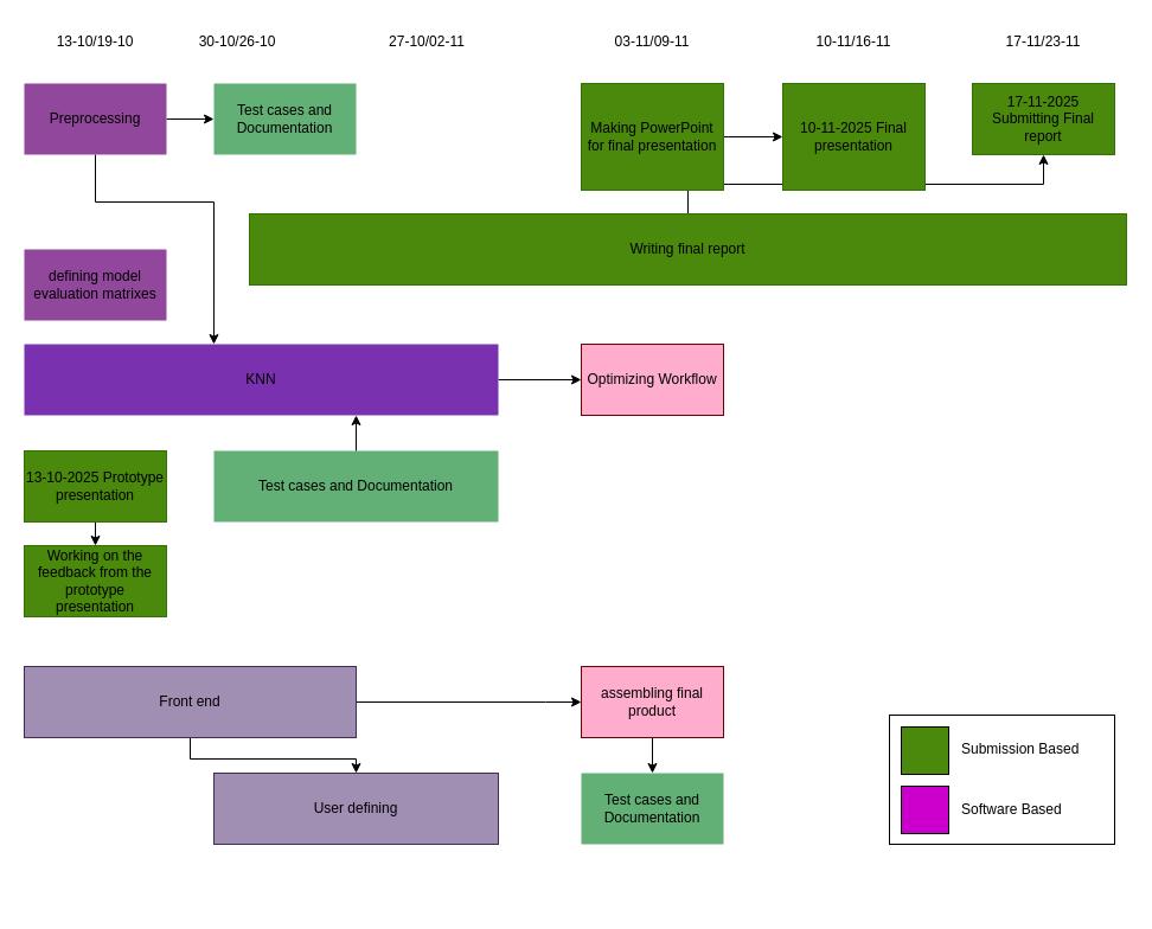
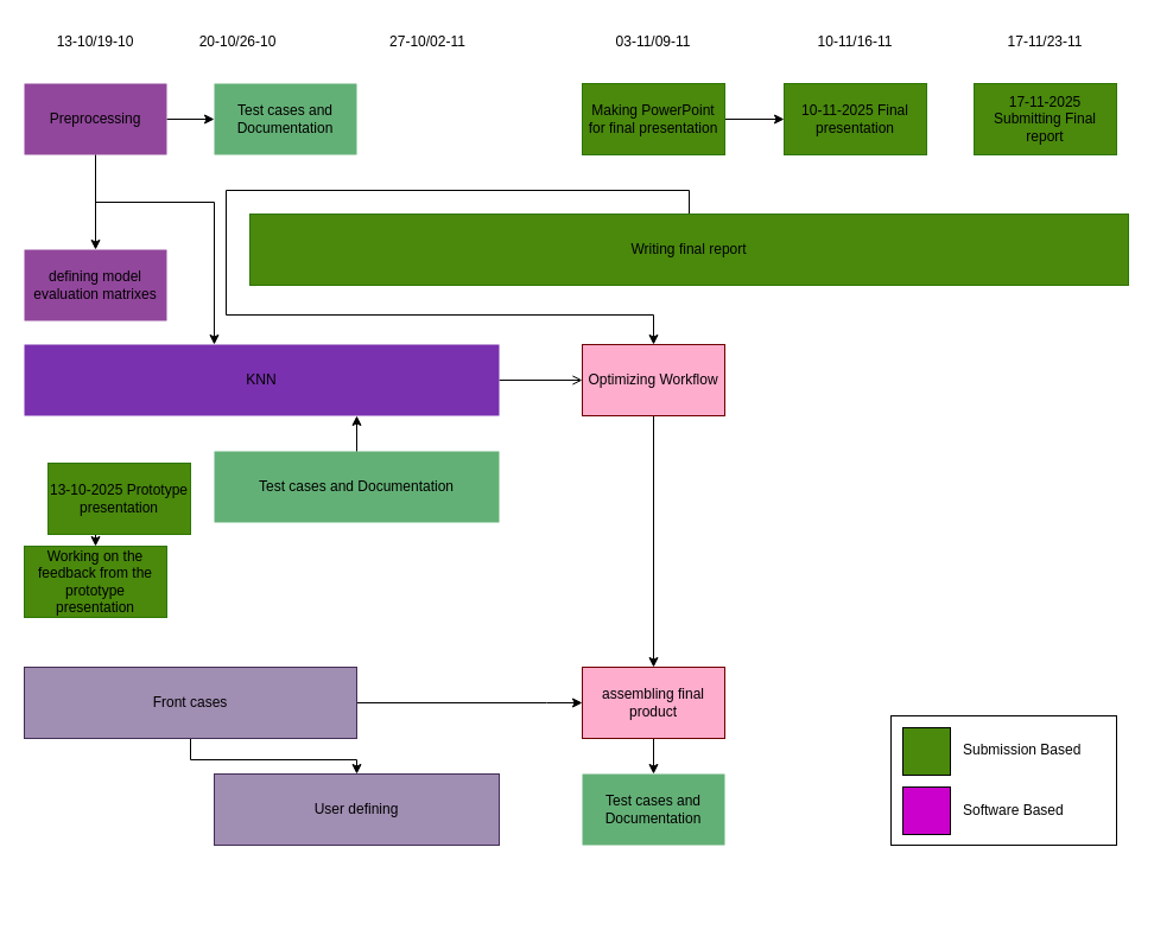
- <mxCell id="30" value="30-10/26-10" style="text;html=1;align=center;verticalAlign=middle;whiteSpace=wrap;rounded=0;fontColor=light-dark(#000000,#000000);labelBackgroundColor=none;" parent="1" vertex="1"><mxGeometry x="140" y="20" width="120" height="30" as="geometry" /></mxCell>
+ <mxCell id="30" value="20-10/26-10" style="text;html=1;align=center;verticalAlign=middle;whiteSpace=wrap;rounded=0;fontColor=light-dark(#000000,#000000);labelBackgroundColor=none;" parent="1" vertex="1"><mxGeometry x="140" y="20" width="120" height="30" as="geometry" /></mxCell>
- <mxCell id="27" value="Making PowerPoint for final presentation" style="rounded=0;whiteSpace=wrap;html=1;fillColor=light-dark(#4A890C,#4A890C);fontColor=light-dark(#000000,#000000);strokeColor=#2D7600;labelBackgroundColor=none;" parent="1" vertex="1"><mxGeometry x="490" y="70" width="120" height="90" as="geometry" /></mxCell>
+ <mxCell id="27" value="Making PowerPoint for final presentation" style="rounded=0;whiteSpace=wrap;html=1;fillColor=light-dark(#4A890C,#4A890C);fontColor=light-dark(#000000,#000000);strokeColor=#2D7600;labelBackgroundColor=none;" parent="1" vertex="1"><mxGeometry x="490" y="70" width="120" height="60" as="geometry" /></mxCell>
- <mxCell id="25" value="10-11-2025 Final presentation" style="rounded=0;whiteSpace=wrap;html=1;fillColor=light-dark(#4A890C,#4A890C);fontColor=light-dark(#000000,#000000);strokeColor=#2D7600;labelBackgroundColor=none;" parent="1" vertex="1"><mxGeometry x="660" y="70" width="120" height="90" as="geometry" /></mxCell>
+ <mxCell id="25" value="10-11-2025 Final presentation" style="rounded=0;whiteSpace=wrap;html=1;fillColor=light-dark(#4A890C,#4A890C);fontColor=light-dark(#000000,#000000);strokeColor=#2D7600;labelBackgroundColor=none;" parent="1" vertex="1"><mxGeometry x="660" y="70" width="120" height="60" as="geometry" /></mxCell>
- <mxCell id="23" style="edgeStyle=orthogonalEdgeStyle;rounded=0;orthogonalLoop=1;jettySize=auto;html=1;exitX=0.5;exitY=0;exitDx=0;exitDy=0;entryX=0.5;entryY=1;entryDx=0;entryDy=0;" edge="1" parent="1" source="24" target="9"><mxGeometry relative="1" as="geometry" /></mxCell>
+ <mxCell id="23" style="edgeStyle=orthogonalEdgeStyle;rounded=0;orthogonalLoop=1;jettySize=auto;html=1;exitX=0.5;exitY=0;exitDx=0;exitDy=0;" edge="1" parent="1" source="24" target="22"><mxGeometry relative="1" as="geometry" /></mxCell>
+ <mxCell id="2" value="" style="edgeStyle=orthogonalEdgeStyle;rounded=0;orthogonalLoop=1;jettySize=auto;html=1;fontColor=light-dark(#000000,#000000);labelBackgroundColor=none;" parent="1" source="5" target="11" edge="1"><mxGeometry relative="1" as="geometry" /></mxCell>
- <mxCell id="12" style="edgeStyle=orthogonalEdgeStyle;rounded=0;orthogonalLoop=1;jettySize=auto;html=1;exitX=1;exitY=0.5;exitDx=0;exitDy=0;entryX=0;entryY=0.5;entryDx=0;entryDy=0;fontColor=light-dark(#000000,#000000);labelBackgroundColor=none;" parent="1" source="13" target="22" edge="1"><mxGeometry relative="1" as="geometry" /></mxCell>
+ <mxCell id="12" style="edgeStyle=orthogonalEdgeStyle;rounded=0;orthogonalLoop=1;jettySize=auto;html=1;exitX=1;exitY=0.5;exitDx=0;exitDy=0;entryX=0;entryY=0.5;entryDx=0;entryDy=0;fontColor=light-dark(#000000,#000000);labelBackgroundColor=none;endArrow=open;" parent="1" source="13" target="22" edge="1"><mxGeometry relative="1" as="geometry" /></mxCell>
- <mxCell id="19" value="13-10-2025 Prototype presentation" style="rounded=0;whiteSpace=wrap;html=1;fillColor=light-dark(#4A890C,#4A890C);fontColor=light-dark(#000000,#000000);strokeColor=#2D7600;labelBackgroundColor=none;" parent="1" vertex="1"><mxGeometry x="20" y="380" width="120" height="60" as="geometry" /></mxCell>
+ <mxCell id="19" value="13-10-2025 Prototype presentation" style="rounded=0;whiteSpace=wrap;html=1;fillColor=light-dark(#4A890C,#4A890C);fontColor=light-dark(#000000,#000000);strokeColor=#2D7600;labelBackgroundColor=none;" parent="1" vertex="1"><mxGeometry x="40" y="390" width="120" height="60" as="geometry" /></mxCell>
+ <mxCell id="21" style="edgeStyle=orthogonalEdgeStyle;rounded=0;orthogonalLoop=1;jettySize=auto;html=1;exitX=0.5;exitY=1;exitDx=0;exitDy=0;entryX=0.5;entryY=0;entryDx=0;entryDy=0;fontColor=light-dark(#000000,#000000);labelBackgroundColor=none;" parent="1" source="22" target="17" edge="1"><mxGeometry relative="1" as="geometry" /></mxCell>
- <mxCell id="8" value="Front end" style="whiteSpace=wrap;html=1;rounded=0;fillColor=light-dark(#A18EB3,#A18EB3);fontColor=light-dark(#000000,#000000);strokeColor=#432D57;labelBackgroundColor=none;" parent="1" vertex="1"><mxGeometry x="20" y="562" width="280" height="60" as="geometry" /></mxCell>
+ <mxCell id="8" value="Front cases" style="whiteSpace=wrap;html=1;rounded=0;fillColor=light-dark(#A18EB3,#A18EB3);fontColor=light-dark(#000000,#000000);strokeColor=#432D57;labelBackgroundColor=none;" parent="1" vertex="1"><mxGeometry x="20" y="562" width="280" height="60" as="geometry" /></mxCell>
